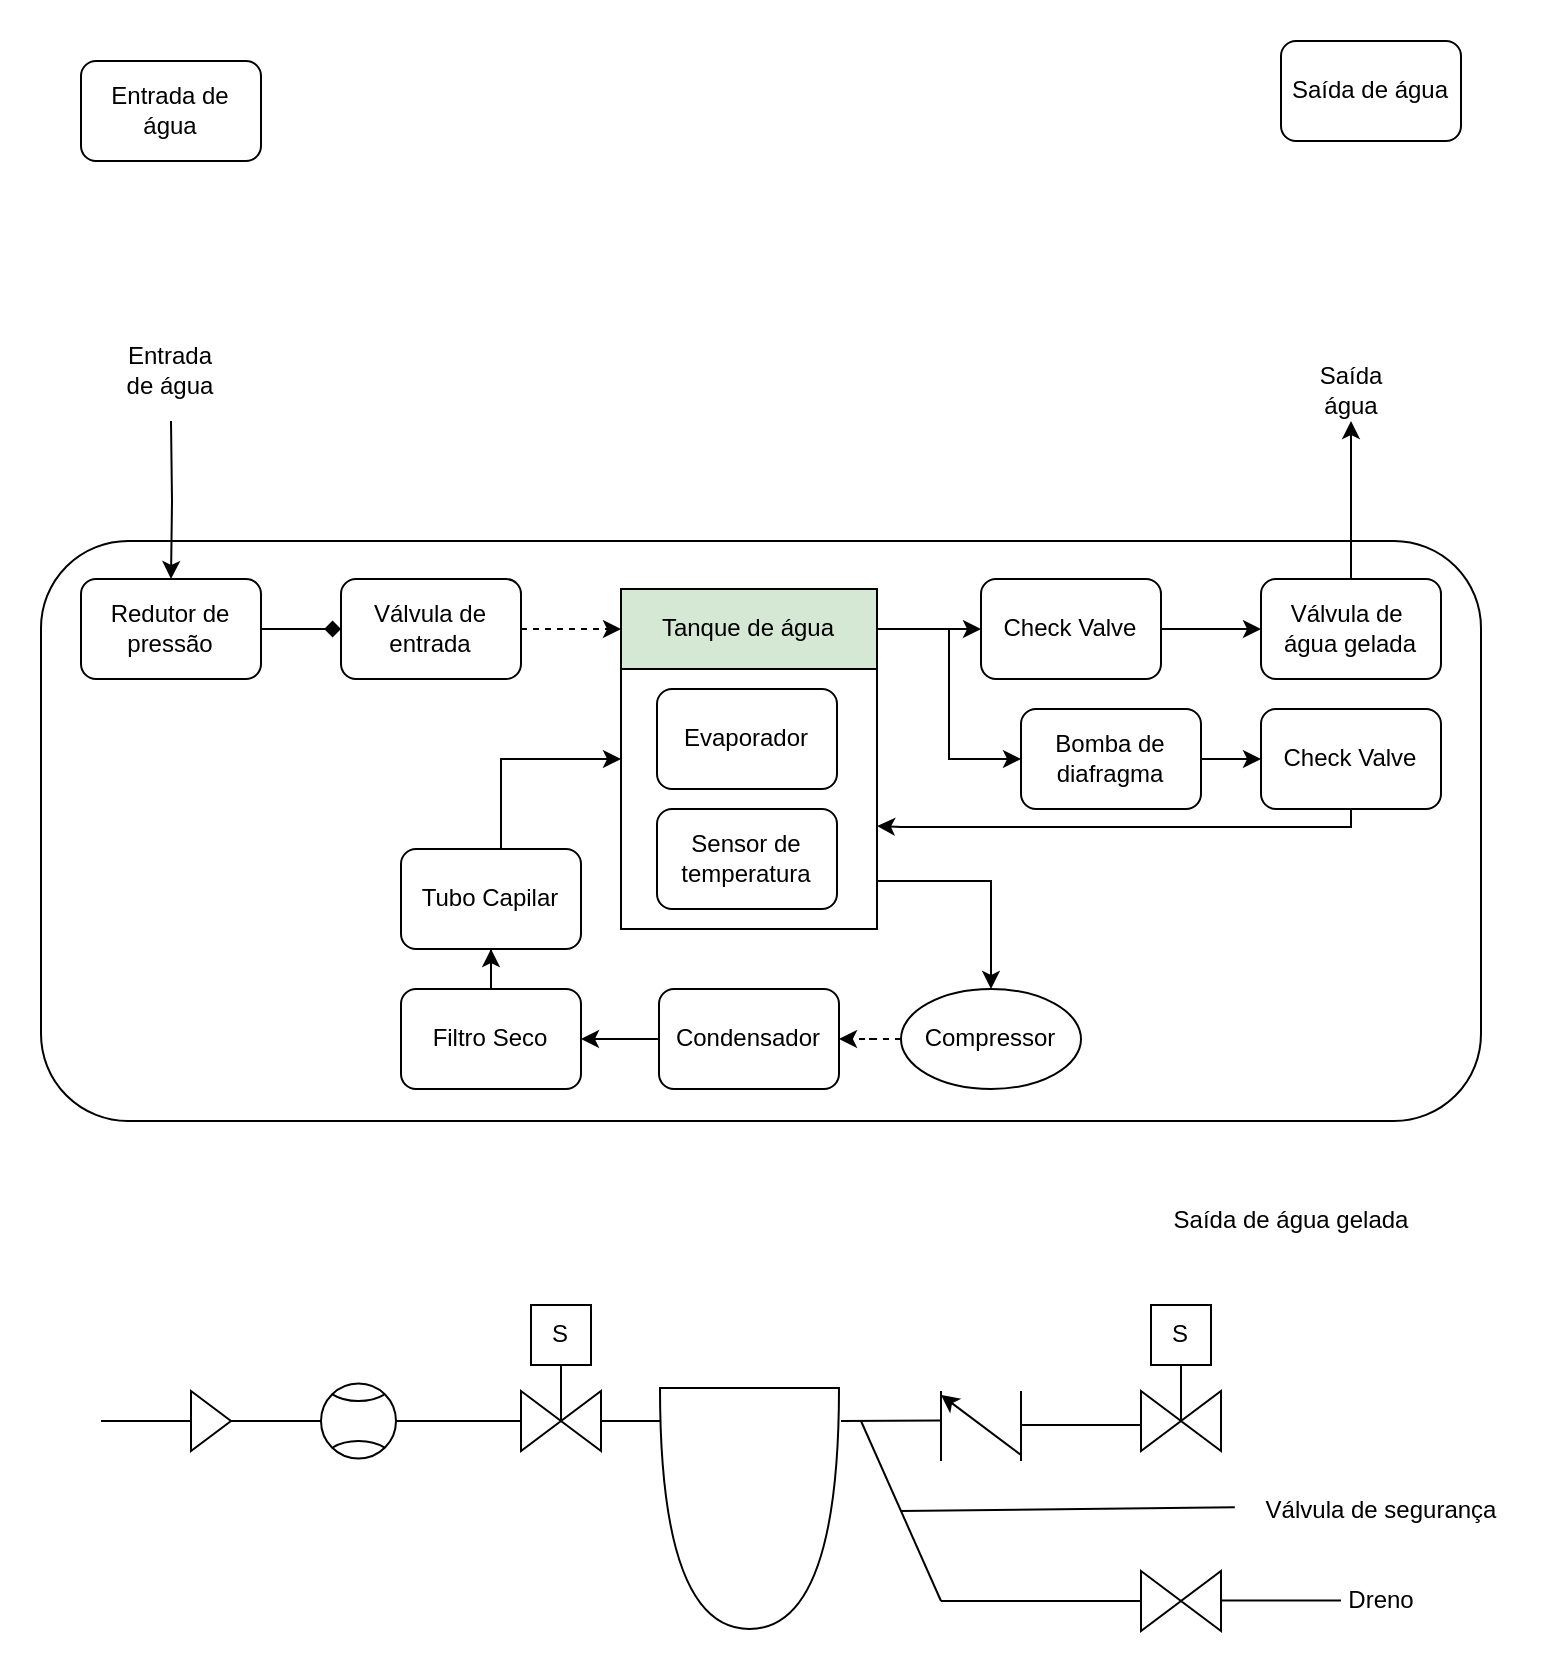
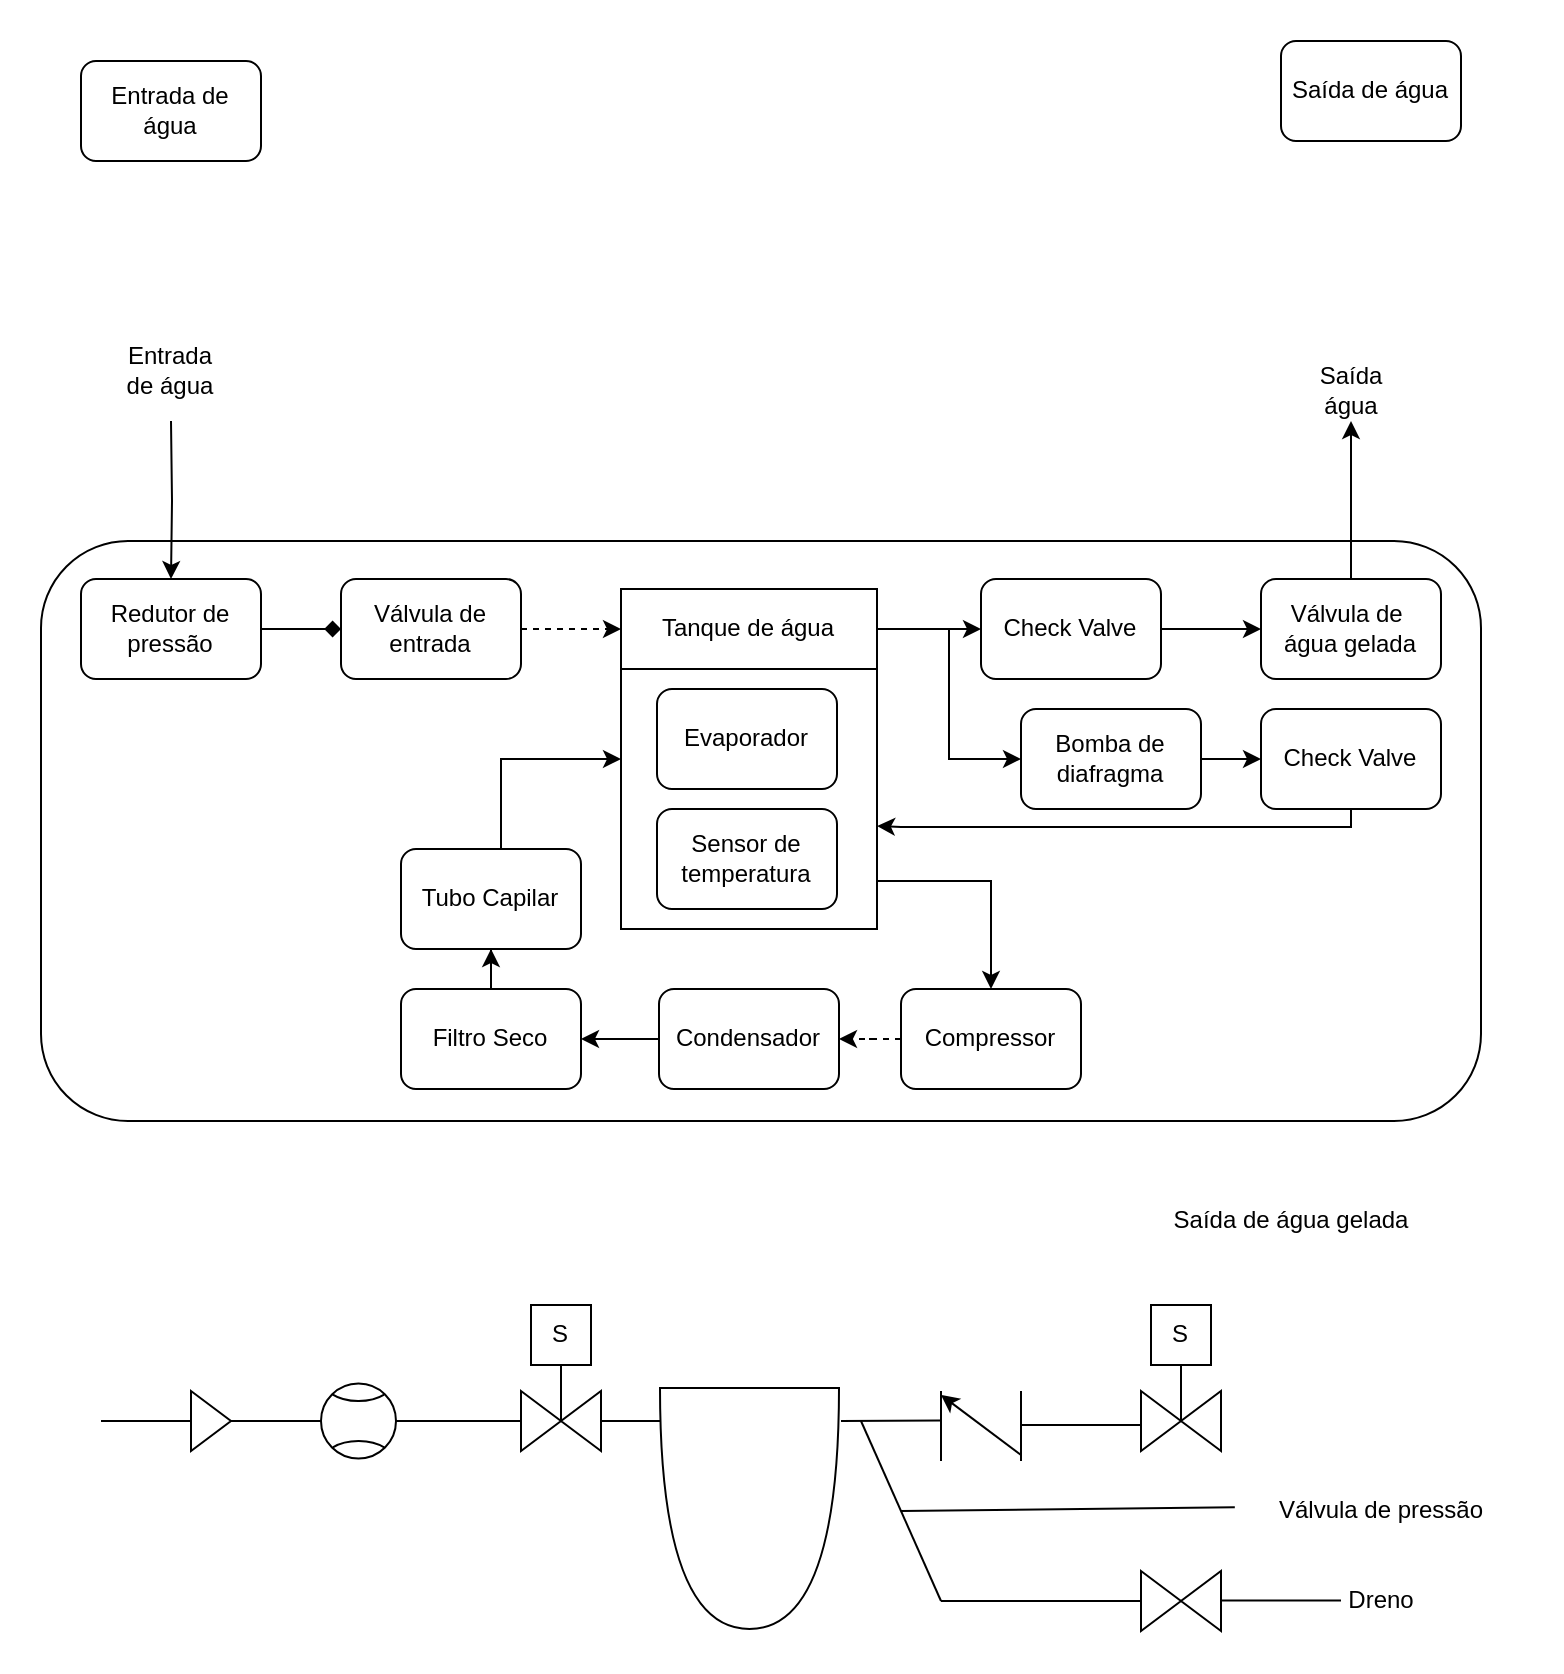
- <mxCell id="18" value="Tanque de água" style="rounded=0;whiteSpace=wrap;html=1;fillColor=#d5e8d4;" parent="14" vertex="1"><mxGeometry width="128" height="40" as="geometry" /></mxCell>
+ <mxCell id="18" value="Tanque de água" style="rounded=0;whiteSpace=wrap;html=1;" parent="14" vertex="1"><mxGeometry width="128" height="40" as="geometry" /></mxCell>
- <mxCell id="5" value="Compressor" style="ellipse;whiteSpace=wrap;html=1;" parent="1" vertex="1"><mxGeometry x="450" y="494" width="90" height="50" as="geometry" /></mxCell>
+ <mxCell id="5" value="Compressor" style="rounded=1;whiteSpace=wrap;html=1;" parent="1" vertex="1"><mxGeometry x="450" y="494" width="90" height="50" as="geometry" /></mxCell>
- <mxCell id="52" value="Válvula de segurança" style="text;html=1;align=center;verticalAlign=middle;resizable=0;points=[];autosize=1;strokeColor=none;fillColor=none;" vertex="1" parent="1"><mxGeometry x="620" y="740" width="140" height="30" as="geometry" /></mxCell>
+ <mxCell id="52" value="Válvula de pressão" style="text;html=1;align=center;verticalAlign=middle;resizable=0;points=[];autosize=1;strokeColor=none;fillColor=none;" vertex="1" parent="1"><mxGeometry x="620" y="740" width="140" height="30" as="geometry" /></mxCell>
